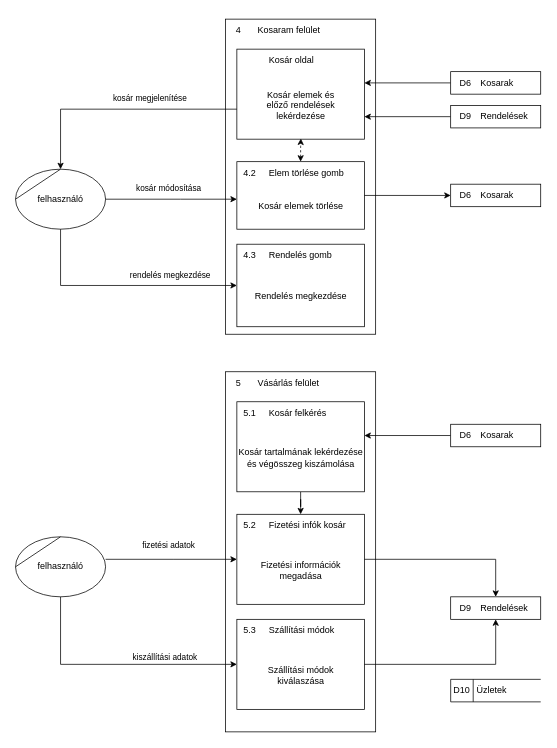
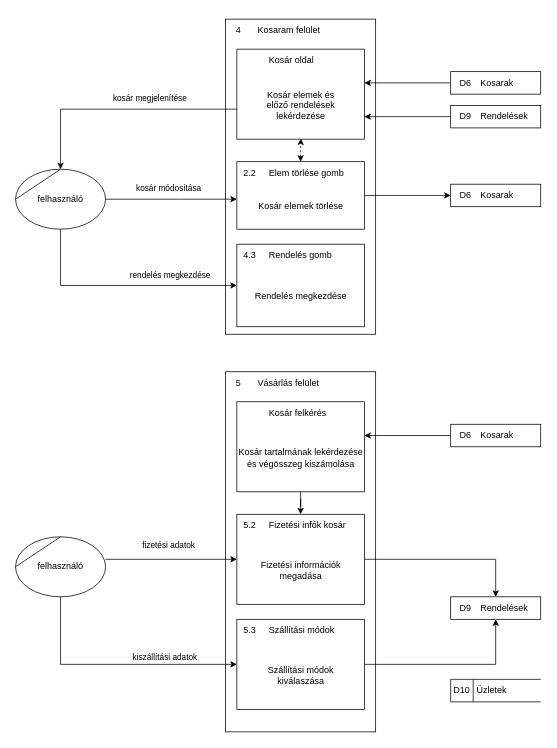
- <mxCell id="10" value="4.2" style="text;html=1;strokeColor=none;fillColor=none;align=center;verticalAlign=middle;whiteSpace=wrap;rounded=0;connectable=0;allowArrows=0;editable=1;movable=0;resizable=0;rotatable=0;deletable=0;locked=0;cloneable=0;" parent="9" vertex="1"><mxGeometry width="35" height="30" as="geometry" /></mxCell>
+ <mxCell id="10" value="2.2" style="text;html=1;strokeColor=none;fillColor=none;align=center;verticalAlign=middle;whiteSpace=wrap;rounded=0;connectable=0;allowArrows=0;editable=1;movable=0;resizable=0;rotatable=0;deletable=0;locked=0;cloneable=0;" parent="9" vertex="1"><mxGeometry width="35" height="30" as="geometry" /></mxCell>
- <mxCell id="23" value="5.1" style="text;html=1;strokeColor=none;fillColor=none;align=center;verticalAlign=middle;whiteSpace=wrap;rounded=0;connectable=0;allowArrows=0;editable=1;movable=0;resizable=0;rotatable=0;deletable=0;locked=0;cloneable=0;" parent="22" vertex="1"><mxGeometry width="35" height="30" as="geometry" /></mxCell>
